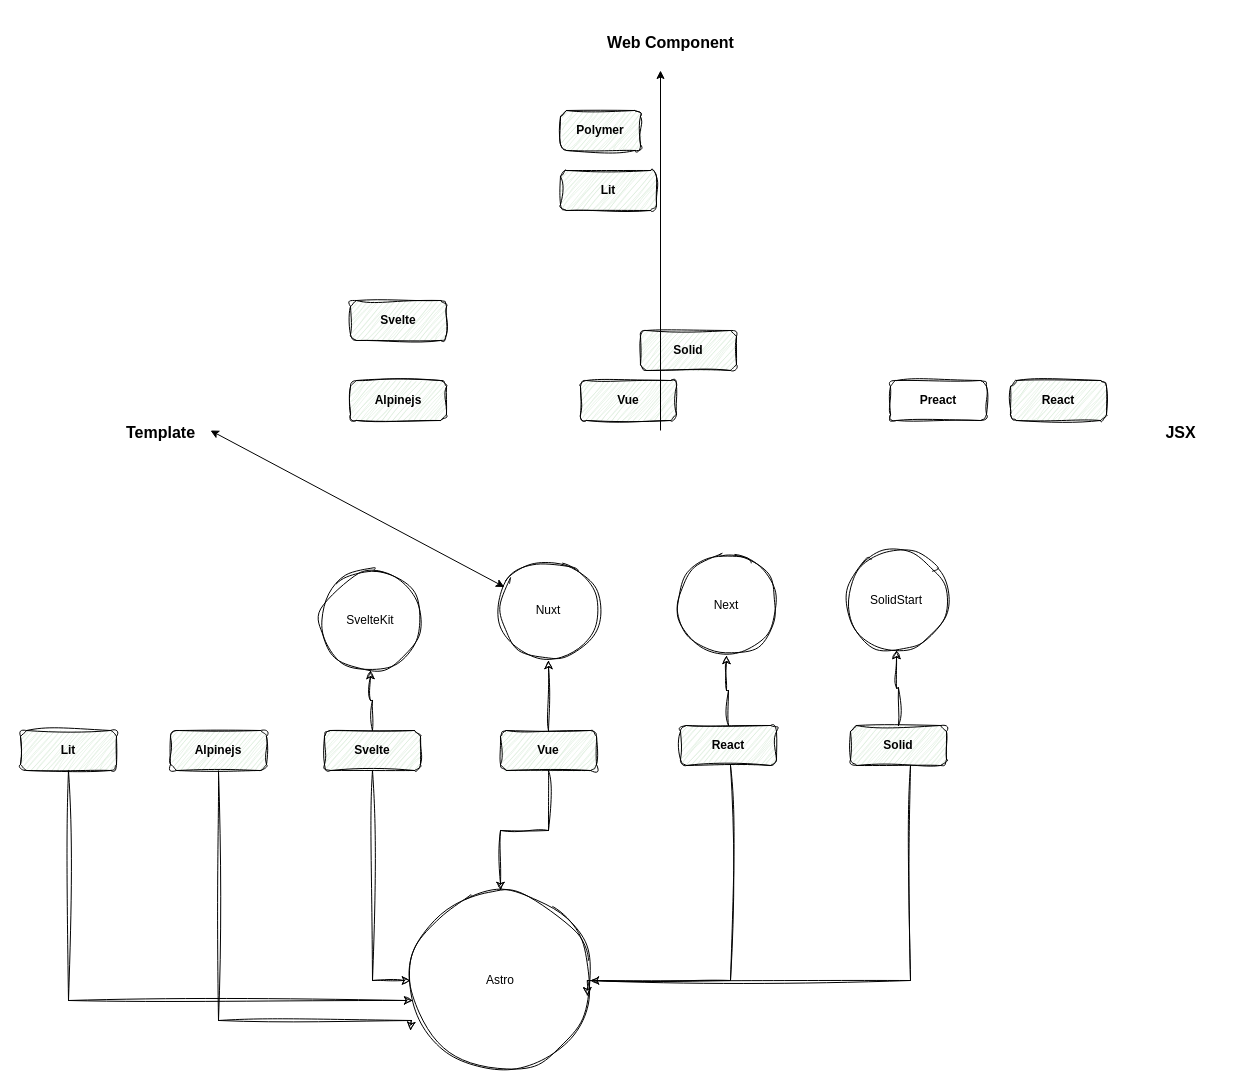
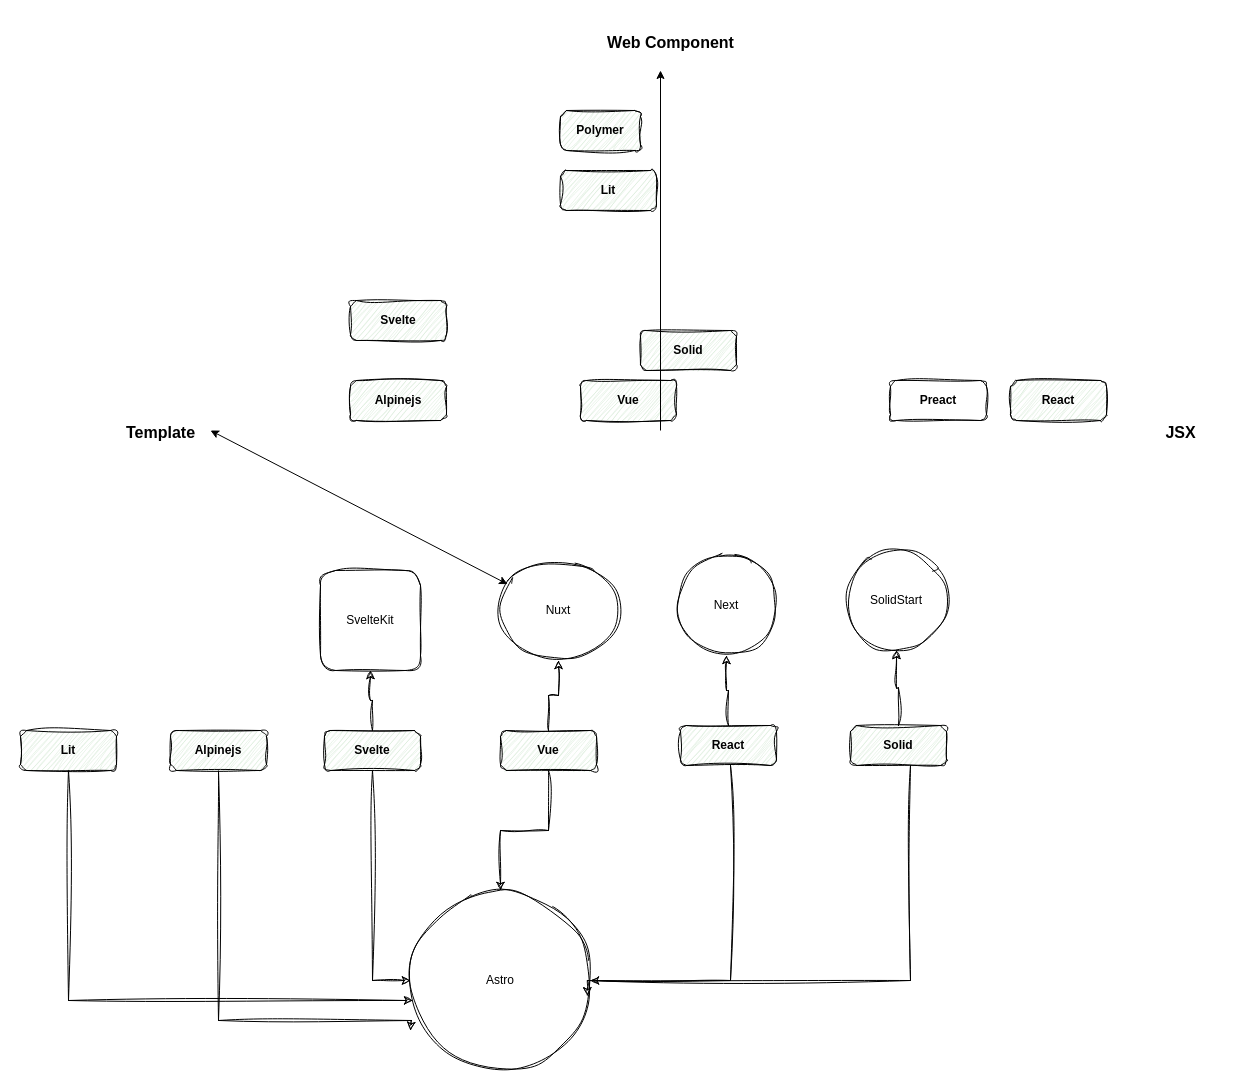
- <mxCell id="22" value="Nuxt" style="ellipse;whiteSpace=wrap;html=1;aspect=fixed;fillColor=none;sketch=1;curveFitting=1;jiggle=2;" vertex="1" parent="1"><mxGeometry x="498" y="560" width="100" height="100" as="geometry" /></mxCell>
+ <mxCell id="22" value="Nuxt" style="ellipse;whiteSpace=wrap;html=1;aspect=fixed;fillColor=none;sketch=1;curveFitting=1;jiggle=2;" vertex="1" parent="1"><mxGeometry x="498" y="560" width="120" height="100" as="geometry" /></mxCell>
- <mxCell id="18" value="SvelteKit" style="ellipse;whiteSpace=wrap;html=1;aspect=fixed;fillColor=none;sketch=1;curveFitting=1;jiggle=2;" vertex="1" parent="1"><mxGeometry x="320" y="570" width="100" height="100" as="geometry" /></mxCell>
+ <mxCell id="18" value="SvelteKit" style="whiteSpace=wrap;html=1;aspect=fixed;fillColor=none;sketch=1;curveFitting=1;jiggle=2;rounded=1;" vertex="1" parent="1"><mxGeometry x="320" y="570" width="100" height="100" as="geometry" /></mxCell>
